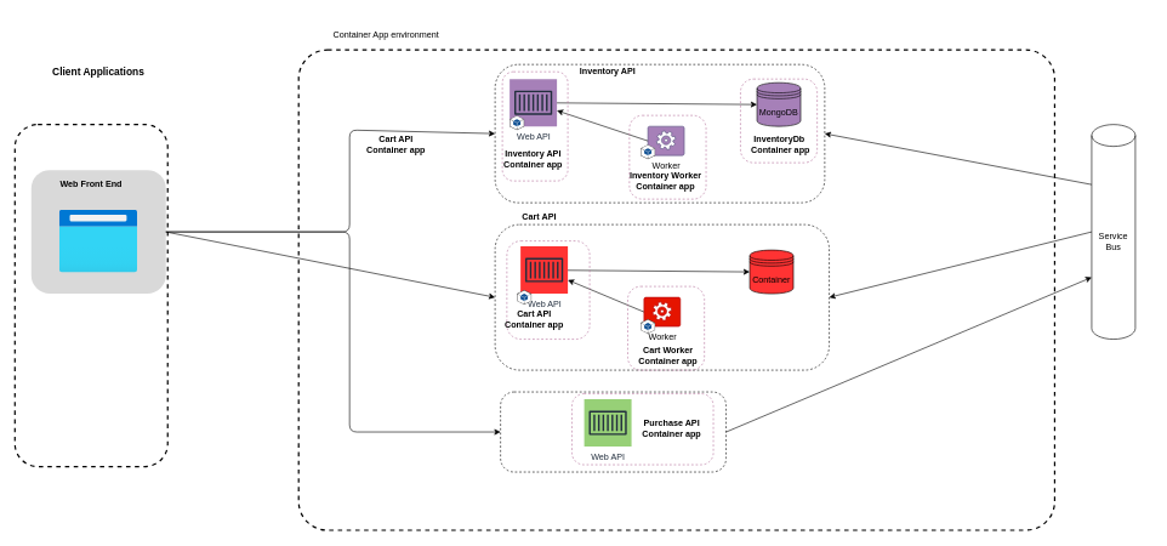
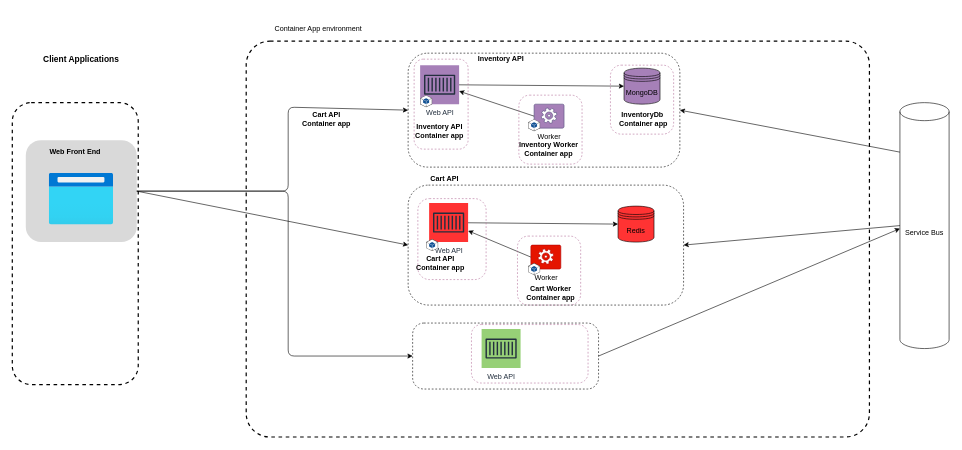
- <mxCell id="22" value="Service Bus" style="shape=cylinder3;whiteSpace=wrap;html=1;boundedLbl=1;backgroundOutline=1;size=15;" parent="1" vertex="1"><mxGeometry x="1500" y="170.5" width="60" height="295" as="geometry" /></mxCell>
+ <mxCell id="22" value="Service Bus" style="shape=cylinder3;whiteSpace=wrap;html=1;boundedLbl=1;backgroundOutline=1;size=15;" parent="1" vertex="1"><mxGeometry x="1500" y="170.5" width="82" height="410" as="geometry" /></mxCell>
- <mxCell id="15" value="&lt;font style=&quot;font-size: 12px&quot;&gt;Container&lt;/font&gt;" style="shape=datastore;whiteSpace=wrap;html=1;strokeWidth=1;fontSize=14;fillColor=#FF3333;" parent="1" vertex="1"><mxGeometry x="1030" y="343" width="60" height="60" as="geometry" /></mxCell>
+ <mxCell id="15" value="&lt;font style=&quot;font-size: 12px&quot;&gt;Redis&lt;/font&gt;" style="shape=datastore;whiteSpace=wrap;html=1;strokeWidth=1;fontSize=14;fillColor=#FF3333;" parent="1" vertex="1"><mxGeometry x="1030" y="343" width="60" height="60" as="geometry" /></mxCell>
- <mxCell id="37" value="Purchase API Container app" style="text;html=1;strokeColor=none;fillColor=none;align=center;verticalAlign=middle;whiteSpace=wrap;rounded=0;dashed=1;fontStyle=1" vertex="1" parent="1"><mxGeometry x="867.5" y="578" width="110" height="20" as="geometry" /></mxCell>
